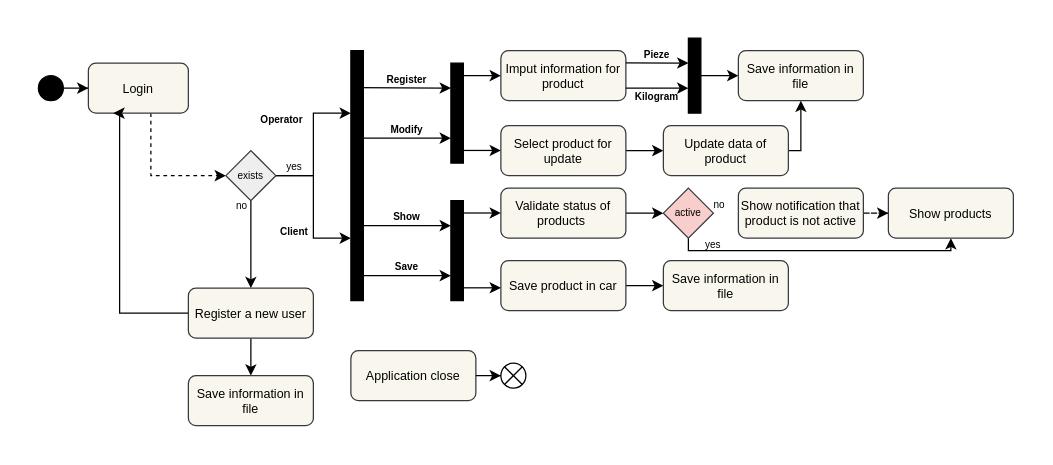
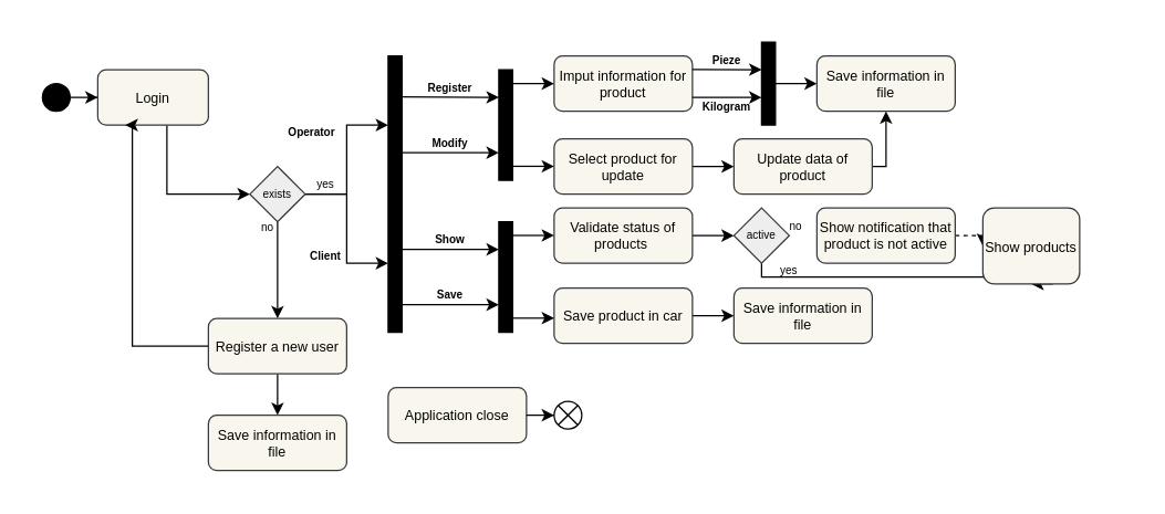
- <mxCell id="5" style="edgeStyle=orthogonalEdgeStyle;rounded=0;orthogonalLoop=1;jettySize=auto;html=1;entryX=0;entryY=0.5;entryDx=0;entryDy=0;dashed=1;" edge="1" parent="1" source="6" target="10"><mxGeometry relative="1" as="geometry"><Array as="points"><mxPoint x="120" y="140" /></Array></mxGeometry></mxCell>
+ <mxCell id="5" style="edgeStyle=orthogonalEdgeStyle;rounded=0;orthogonalLoop=1;jettySize=auto;html=1;entryX=0;entryY=0.5;entryDx=0;entryDy=0;" edge="1" parent="1" source="6" target="10"><mxGeometry relative="1" as="geometry"><Array as="points"><mxPoint x="120" y="140" /></Array></mxGeometry></mxCell>
- <mxCell id="36" value="active" style="rhombus;whiteSpace=wrap;html=1;fontSize=8;fillColor=#f8cecc;strokeColor=#36393d;" vertex="1" parent="1"><mxGeometry x="530" y="150" width="40" height="40" as="geometry" /></mxCell>
+ <mxCell id="36" value="active" style="rhombus;whiteSpace=wrap;html=1;fontSize=8;fillColor=#eeeeee;strokeColor=#36393d;" vertex="1" parent="1"><mxGeometry x="530" y="150" width="40" height="40" as="geometry" /></mxCell>
- <mxCell id="39" value="Show products" style="rounded=1;whiteSpace=wrap;html=1;fontSize=10;fillColor=#f9f7ed;strokeColor=#36393d;" vertex="1" parent="1"><mxGeometry x="710" y="150" width="100" height="40" as="geometry" /></mxCell>
+ <mxCell id="39" value="Show products" style="rounded=1;whiteSpace=wrap;html=1;fontSize=10;fillColor=#f9f7ed;strokeColor=#36393d;" vertex="1" parent="1"><mxGeometry x="710" y="150" width="70" height="55" as="geometry" /></mxCell>
